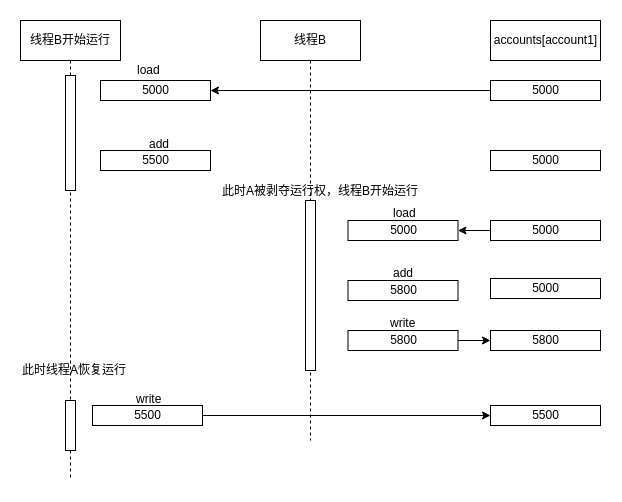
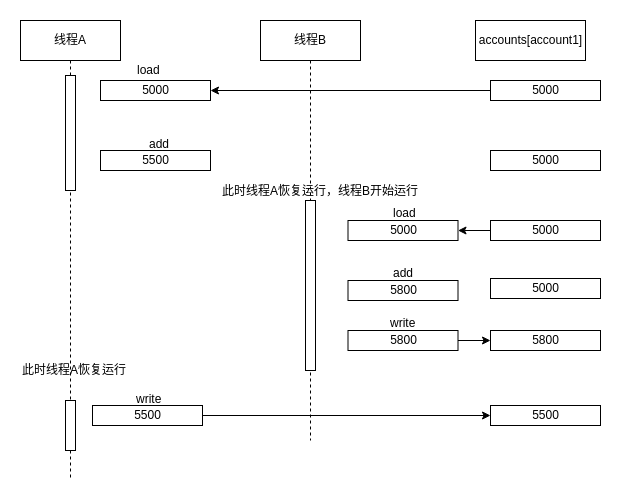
- <mxCell id="2" value="线程B开始运行" style="shape=umlLifeline;perimeter=lifelinePerimeter;whiteSpace=wrap;html=1;container=1;collapsible=0;recursiveResize=0;outlineConnect=0;" vertex="1" parent="1"><mxGeometry x="20" y="20" width="100" height="460" as="geometry" /></mxCell>
+ <mxCell id="2" value="线程A" style="shape=umlLifeline;perimeter=lifelinePerimeter;whiteSpace=wrap;html=1;container=1;collapsible=0;recursiveResize=0;outlineConnect=0;" vertex="1" parent="1"><mxGeometry x="20" y="20" width="100" height="460" as="geometry" /></mxCell>
- <mxCell id="7" value="accounts[account1]" style="html=1;" vertex="1" parent="1"><mxGeometry x="490" y="20" width="110" height="40" as="geometry" /></mxCell>
+ <mxCell id="7" value="accounts[account1]" style="html=1;" vertex="1" parent="1"><mxGeometry x="475" y="20" width="110" height="40" as="geometry" /></mxCell>
- <mxCell id="14" value="此时A被剥夺运行权，线程B开始运行" style="text;html=1;resizable=0;points=[];autosize=1;align=left;verticalAlign=top;spacingTop=-4;" vertex="1" parent="1"><mxGeometry x="220" y="181" width="210" height="20" as="geometry" /></mxCell>
+ <mxCell id="14" value="此时线程A恢复运行，线程B开始运行" style="text;html=1;resizable=0;points=[];autosize=1;align=left;verticalAlign=top;spacingTop=-4;" vertex="1" parent="1"><mxGeometry x="220" y="181" width="210" height="20" as="geometry" /></mxCell>
